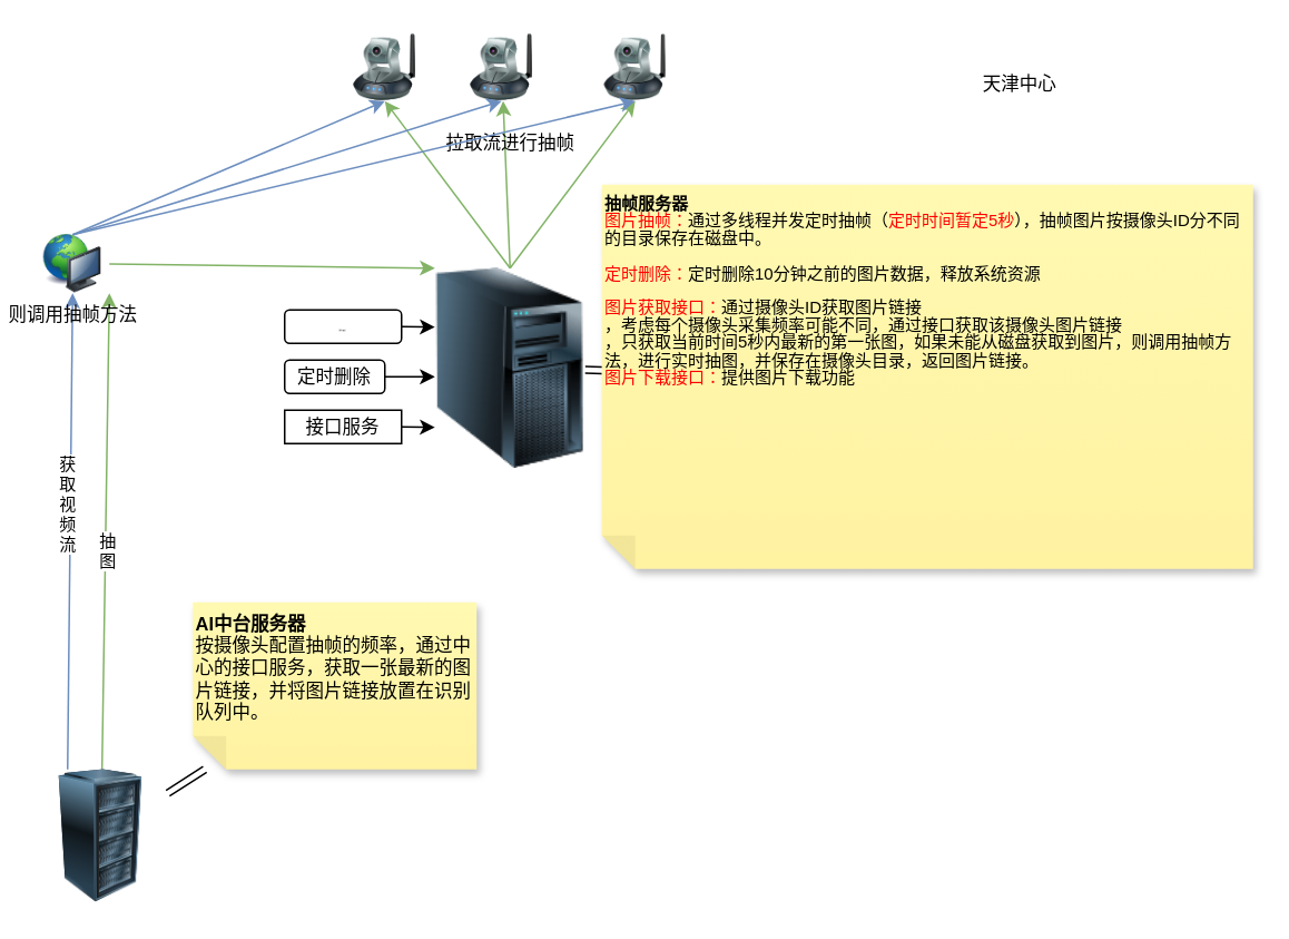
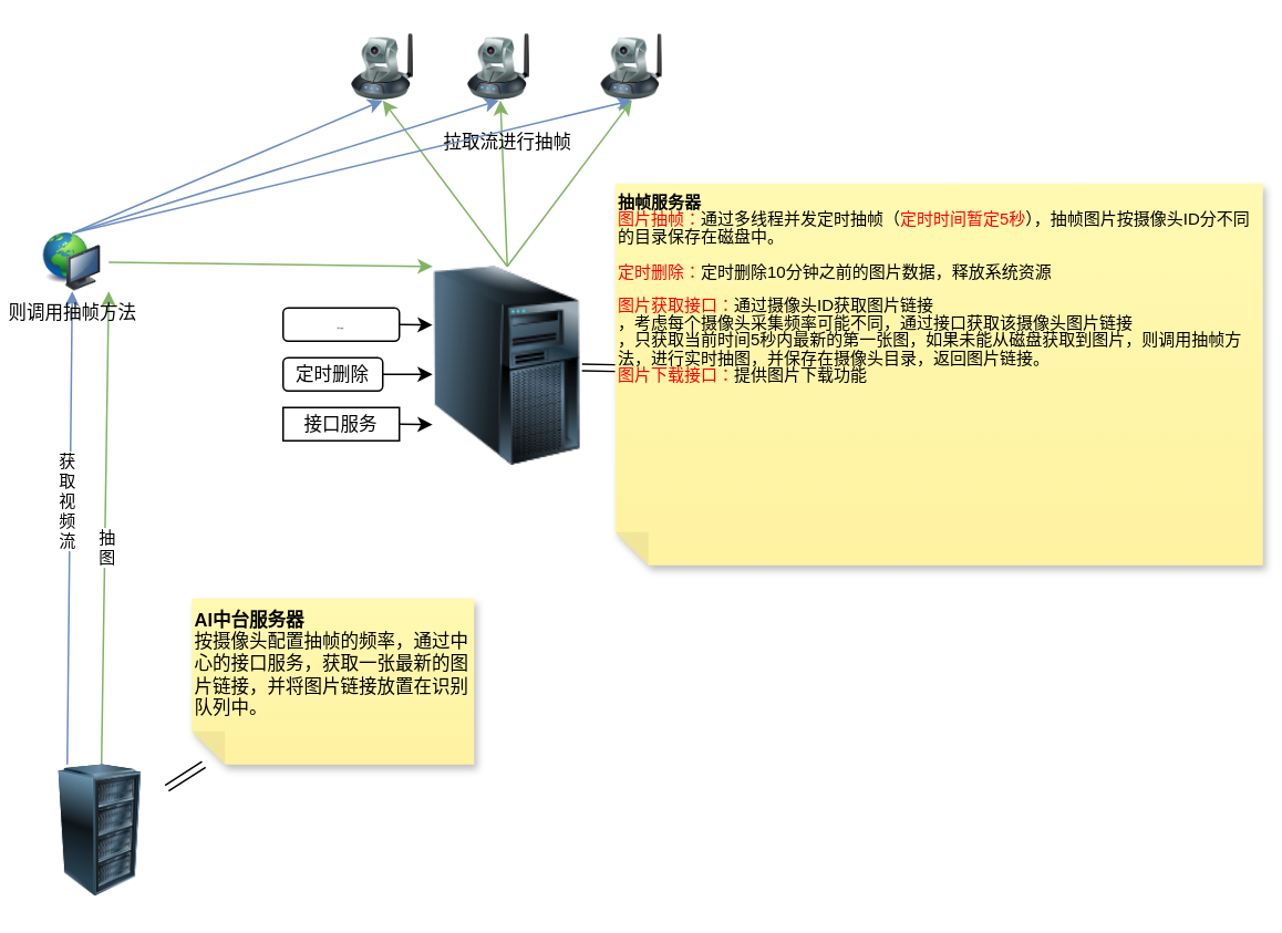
- <mxCell id="12" value="天津中心" style="text;html=1;align=center;verticalAlign=middle;resizable=0;points=[];autosize=1;strokeColor=none;fillColor=none;fontSize=11;fontColor=none;" vertex="1" parent="1"><mxGeometry x="575" y="35" width="70" height="30" as="geometry" /></mxCell>
- <mxCell id="21" value="&lt;font style=&quot;font-size: 10px; line-height: 1;&quot;&gt;&lt;b&gt;抽帧服务器&lt;/b&gt;&lt;br&gt;&lt;font color=&quot;#ff0000&quot;&gt;图片抽帧：&lt;/font&gt;通过多线程并发定时抽帧（&lt;font color=&quot;#ff0000&quot;&gt;定时时间暂定5秒&lt;/font&gt;），抽帧图片按摄像头ID分不同的目录保存在磁盘中。&lt;br&gt;&lt;br&gt;&lt;font color=&quot;#ff0000&quot;&gt;定时删除：&lt;/font&gt;定时删除10分钟之前的图片数据，释放系统资源&lt;br&gt;&lt;br&gt;&lt;font color=&quot;#ff0000&quot;&gt;图片获取接口：&lt;/font&gt;通过摄像头ID获取图片链接&lt;br style=&quot;font-size: 10px;&quot;&gt;，考虑每个摄像头采集频率可能不同，通过接口获取该摄像头图片链接&lt;br style=&quot;font-size: 10px;&quot;&gt;，只获取当前时间5秒内最新的第一张图，如果未能从磁盘获取到图片，则调用抽帧方法，进行实时抽图，并保存在摄像头目录，返回图片链接。&lt;br&gt;&lt;font color=&quot;#ff0000&quot;&gt;图片下载接口：&lt;/font&gt;提供图片下载功能&lt;br&gt;&lt;/font&gt;" style="shape=note;whiteSpace=wrap;html=1;backgroundOutline=1;fontColor=#000000;darkOpacity=0.05;fillColor=#FFF9B2;strokeColor=none;fillStyle=solid;direction=west;gradientDirection=north;gradientColor=#FFF2A1;shadow=1;size=20;pointerEvents=1;fontSize=7;align=left;labelPosition=center;verticalLabelPosition=middle;verticalAlign=top;" vertex="1" parent="1"><mxGeometry x="360" y="110" width="390" height="230" as="geometry" /></mxCell>
+ <mxCell id="21" value="&lt;font style=&quot;font-size: 10px; line-height: 1;&quot;&gt;&lt;b&gt;抽帧服务器&lt;/b&gt;&lt;br&gt;&lt;font color=&quot;#ff0000&quot;&gt;图片抽帧：&lt;/font&gt;通过多线程并发定时抽帧（&lt;font color=&quot;#ff0000&quot;&gt;定时时间暂定5秒&lt;/font&gt;），抽帧图片按摄像头ID分不同的目录保存在磁盘中。&lt;br&gt;&lt;br&gt;&lt;font color=&quot;#ff0000&quot;&gt;定时删除：&lt;/font&gt;定时删除10分钟之前的图片数据，释放系统资源&lt;br&gt;&lt;br&gt;&lt;font color=&quot;#ff0000&quot;&gt;图片获取接口：&lt;/font&gt;通过摄像头ID获取图片链接&lt;br style=&quot;font-size: 10px;&quot;&gt;，考虑每个摄像头采集频率可能不同，通过接口获取该摄像头图片链接&lt;br style=&quot;font-size: 10px;&quot;&gt;，只获取当前时间5秒内最新的第一张图，如果未能从磁盘获取到图片，则调用抽帧方法，进行实时抽图，并保存在摄像头目录，返回图片链接。&lt;br&gt;&lt;font color=&quot;#ff0000&quot;&gt;图片下载接口：&lt;/font&gt;提供图片下载功能&lt;br&gt;&lt;/font&gt;" style="shape=note;whiteSpace=wrap;html=1;backgroundOutline=1;fontColor=#000000;darkOpacity=0.05;fillColor=#FFF9B2;strokeColor=none;fillStyle=solid;direction=west;gradientDirection=north;gradientColor=#FFF2A1;shadow=1;size=20;pointerEvents=1;fontSize=7;align=left;labelPosition=center;verticalLabelPosition=middle;verticalAlign=top;" vertex="1" parent="1"><mxGeometry x="370" y="110" width="390" height="230" as="geometry" /></mxCell>
